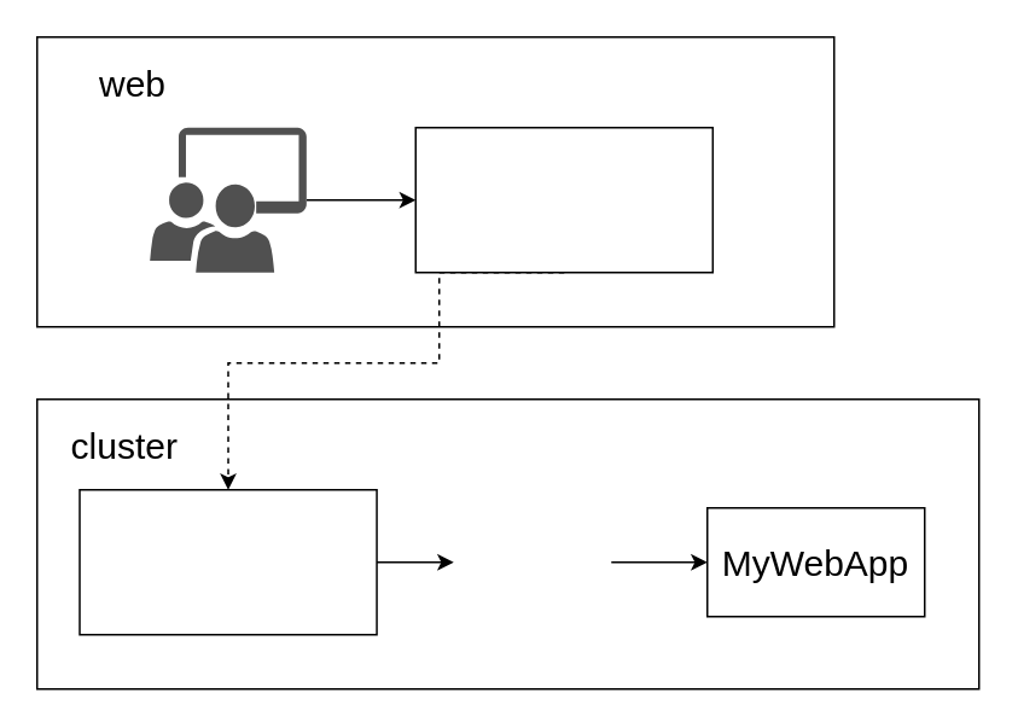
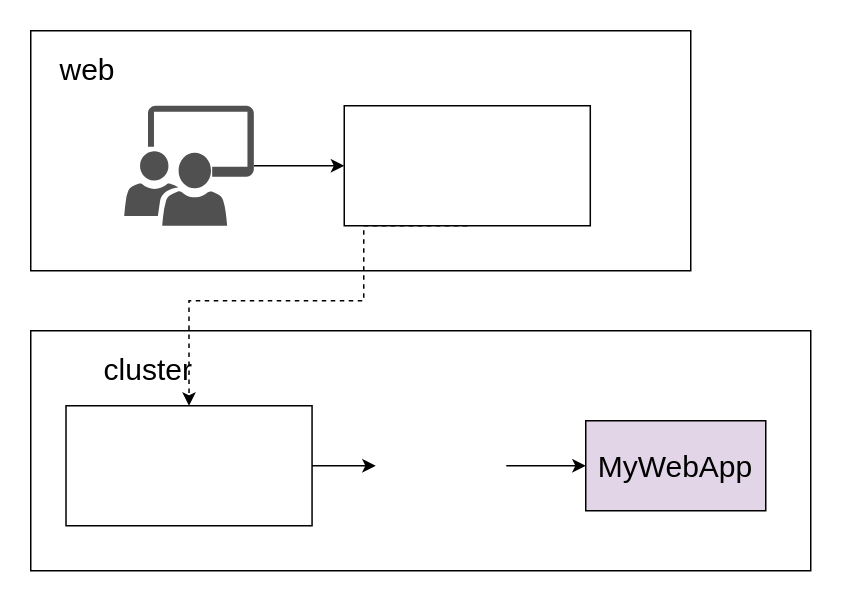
- <mxCell id="3" value="web" style="text;html=1;strokeColor=none;fillColor=none;align=center;verticalAlign=middle;whiteSpace=wrap;rounded=0;fontSize=20;" vertex="1" parent="1"><mxGeometry x="47.99" y="30" width="50" height="30" as="geometry" /></mxCell>
+ <mxCell id="3" value="web" style="text;html=1;strokeColor=none;fillColor=none;align=center;verticalAlign=middle;whiteSpace=wrap;rounded=0;fontSize=20;" vertex="1" parent="1"><mxGeometry x="32.99" y="30" width="50" height="30" as="geometry" /></mxCell>
- <mxCell id="6" value="cluster" style="text;html=1;strokeColor=none;fillColor=none;align=center;verticalAlign=middle;whiteSpace=wrap;rounded=0;fontSize=20;" vertex="1" parent="1"><mxGeometry x="30" y="230" width="77.01" height="30" as="geometry" /></mxCell>
+ <mxCell id="6" value="cluster" style="text;html=1;strokeColor=none;fillColor=none;align=center;verticalAlign=middle;whiteSpace=wrap;rounded=0;fontSize=20;" vertex="1" parent="1"><mxGeometry x="60" y="230" width="77.01" height="30" as="geometry" /></mxCell>
- <mxCell id="15" value="MyWebApp" style="rounded=0;whiteSpace=wrap;html=1;fontSize=20;" vertex="1" parent="1"><mxGeometry x="390" y="280" width="120" height="60" as="geometry" /></mxCell>
+ <mxCell id="15" value="MyWebApp" style="rounded=0;whiteSpace=wrap;html=1;fontSize=20;fillColor=#e1d5e7;" vertex="1" parent="1"><mxGeometry x="390" y="280" width="120" height="60" as="geometry" /></mxCell>
